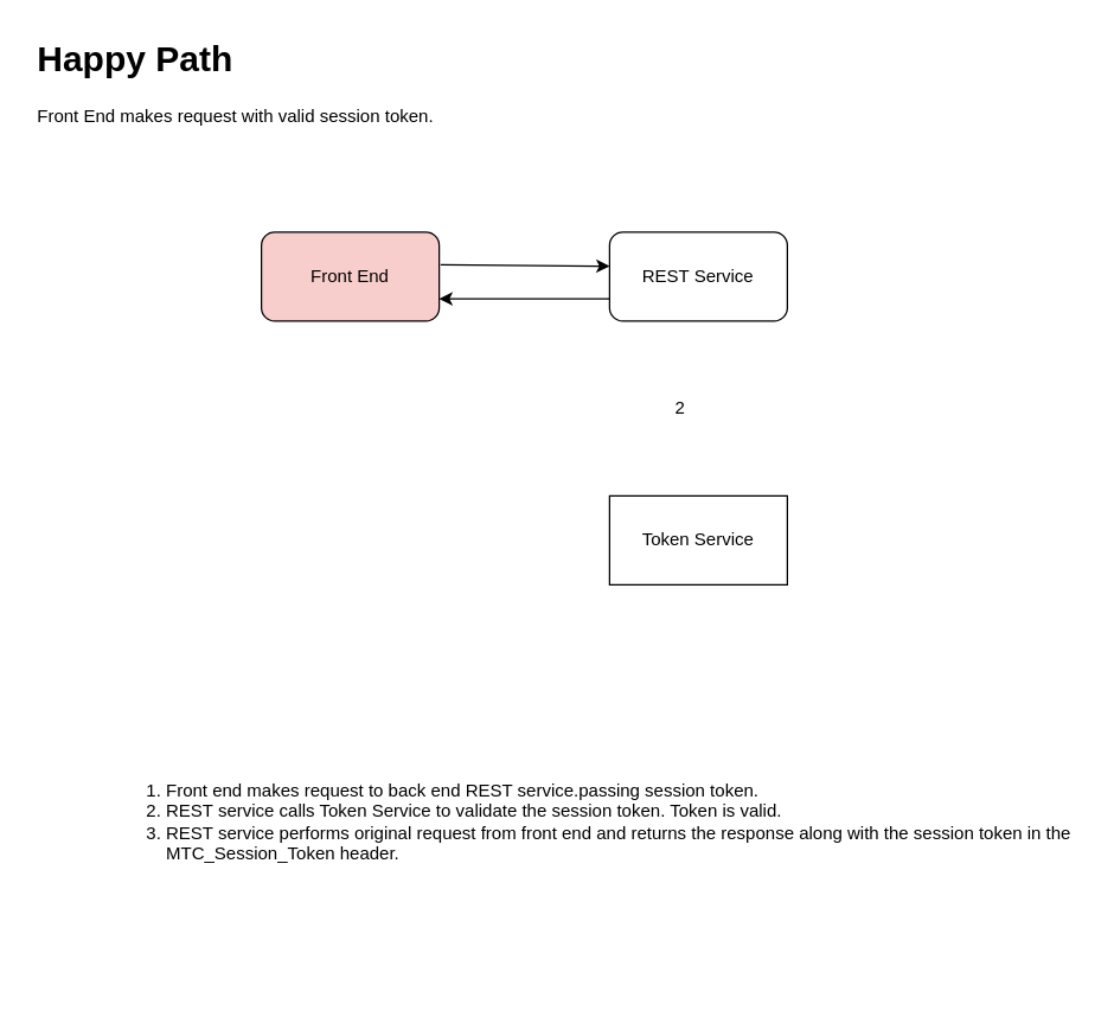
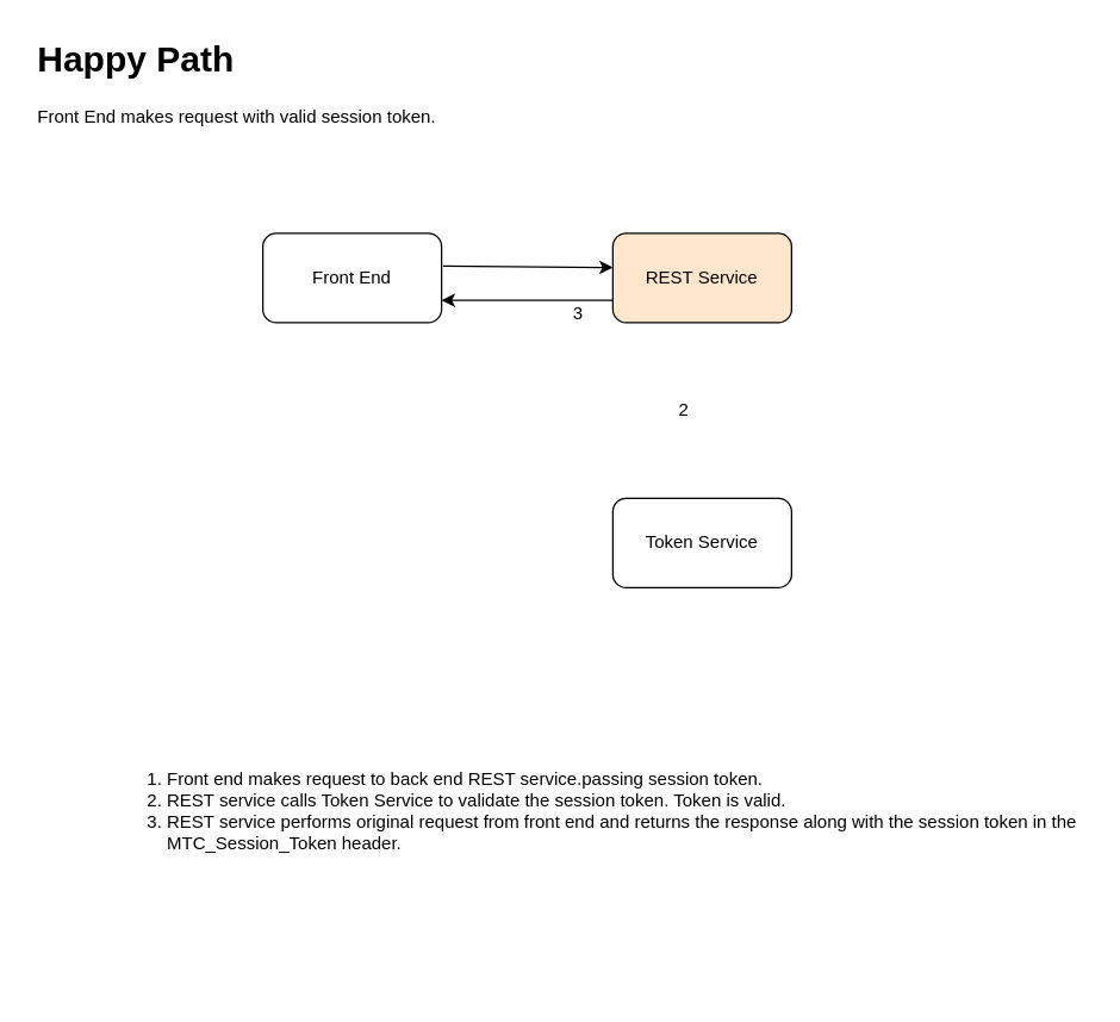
- <mxCell id="5" value="Front End" style="rounded=1;whiteSpace=wrap;html=1;fillColor=#f8cecc;" vertex="1" parent="4"><mxGeometry width="120" height="60" as="geometry" /></mxCell>
+ <mxCell id="5" value="Front End" style="rounded=1;whiteSpace=wrap;html=1;" vertex="1" parent="4"><mxGeometry width="120" height="60" as="geometry" /></mxCell>
- <mxCell id="6" value="REST Service" style="rounded=1;whiteSpace=wrap;html=1;" vertex="1" parent="4"><mxGeometry x="235" width="120" height="60" as="geometry" /></mxCell>
+ <mxCell id="6" value="REST Service" style="rounded=1;whiteSpace=wrap;html=1;fillColor=#ffe6cc;" vertex="1" parent="4"><mxGeometry x="235" width="120" height="60" as="geometry" /></mxCell>
+ <mxCell id="10" value="3" style="text;html=1;strokeColor=none;fillColor=none;align=center;verticalAlign=middle;whiteSpace=wrap;rounded=0;" vertex="1" parent="4"><mxGeometry x="192" y="44" width="40" height="20" as="geometry" /></mxCell>
- <mxCell id="7" value="Token Service" style="whiteSpace=wrap;html=1;rounded=0;" vertex="1" parent="4"><mxGeometry x="235" y="178" width="120" height="60" as="geometry" /></mxCell>
+ <mxCell id="7" value="Token Service" style="rounded=1;whiteSpace=wrap;html=1;" vertex="1" parent="4"><mxGeometry x="235" y="178" width="120" height="60" as="geometry" /></mxCell>
- <mxCell id="2" value="&lt;ol&gt;&lt;li&gt;Front end makes request to back end REST service.passing session token.&lt;/li&gt;&lt;li&gt;REST service calls Token Service to validate the session token. Token is valid.&lt;/li&gt;&lt;li&gt;REST service performs original request from front end and returns the response along with the session token in the MTC_Session_Token header.&amp;nbsp;&lt;/li&gt;&lt;/ol&gt;" style="text;strokeColor=none;fillColor=none;html=1;whiteSpace=wrap;verticalAlign=middle;overflow=hidden;" vertex="1" parent="1"><mxGeometry x="70" y="443" width="660" height="221" as="geometry" /></mxCell>
+ <mxCell id="2" value="&lt;ol&gt;&lt;li&gt;Front end makes request to back end REST service.passing session token.&lt;/li&gt;&lt;li&gt;REST service calls Token Service to validate the session token. Token is valid.&lt;/li&gt;&lt;li&gt;REST service performs original request from front end and returns the response along with the session token in the MTC_Session_Token header.&amp;nbsp;&lt;/li&gt;&lt;/ol&gt;" style="text;strokeColor=none;fillColor=none;html=1;whiteSpace=wrap;verticalAlign=middle;overflow=hidden;" vertex="1" parent="1"><mxGeometry x="70" y="433" width="660" height="221" as="geometry" /></mxCell>
